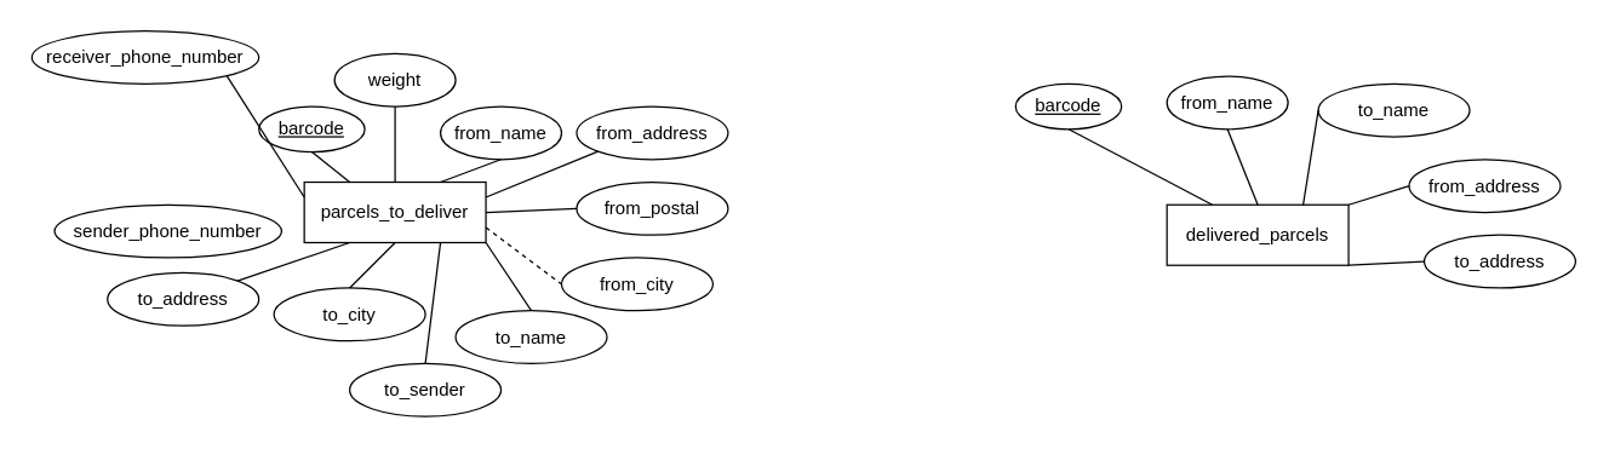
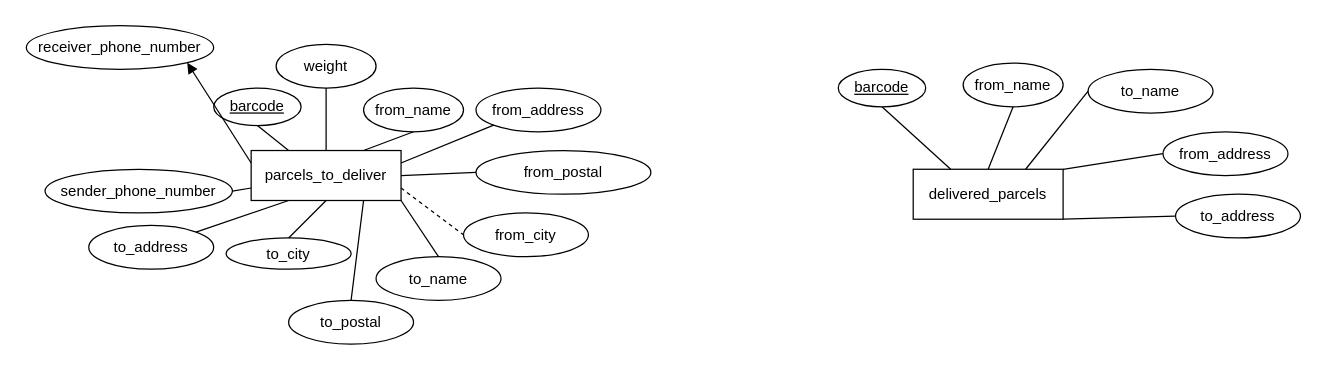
- <mxCell id="19" value="" style="endArrow=none;html=1;rounded=0;entryX=1;entryY=1;entryDx=0;entryDy=0;exitX=0;exitY=0.25;exitDx=0;exitDy=0;" edge="1" parent="1" source="2" target="18"><mxGeometry width="50" height="50" relative="1" as="geometry"><mxPoint x="240" y="130" as="sourcePoint" /><mxPoint x="185" y="80" as="targetPoint" /></mxGeometry></mxCell>
+ <mxCell id="19" value="" style="endArrow=block;html=1;rounded=0;entryX=1;entryY=1;entryDx=0;entryDy=0;exitX=0;exitY=0.25;exitDx=0;exitDy=0;" edge="1" parent="1" source="2" target="18"><mxGeometry width="50" height="50" relative="1" as="geometry"><mxPoint x="240" y="130" as="sourcePoint" /><mxPoint x="185" y="80" as="targetPoint" /></mxGeometry></mxCell>
- <mxCell id="11" value="from_postal" style="ellipse;whiteSpace=wrap;html=1;" vertex="1" parent="1"><mxGeometry x="380" y="120" width="100" height="35" as="geometry" /></mxCell>
+ <mxCell id="11" value="from_postal" style="ellipse;whiteSpace=wrap;html=1;" vertex="1" parent="1"><mxGeometry x="380" y="120" width="140" height="35" as="geometry" /></mxCell>
+ <mxCell id="20" value="" style="endArrow=none;html=1;rounded=0;entryX=1;entryY=0.5;entryDx=0;entryDy=0;exitX=0;exitY=0.75;exitDx=0;exitDy=0;" edge="1" parent="1" source="2" target="17"><mxGeometry width="50" height="50" relative="1" as="geometry"><mxPoint x="210" y="140" as="sourcePoint" /><mxPoint x="149" y="125" as="targetPoint" /></mxGeometry></mxCell>
- <mxCell id="27" value="delivered_parcels" style="rounded=0;whiteSpace=wrap;html=1;" vertex="1" parent="1"><mxGeometry x="770" y="135" width="120" height="40" as="geometry" /></mxCell>
+ <mxCell id="27" value="delivered_parcels" style="rounded=0;whiteSpace=wrap;html=1;" vertex="1" parent="1"><mxGeometry x="730" y="135" width="120" height="40" as="geometry" /></mxCell>
- <mxCell id="16" value="to_city" style="ellipse;whiteSpace=wrap;html=1;" vertex="1" parent="1"><mxGeometry x="180" y="190" width="100" height="35" as="geometry" /></mxCell>
+ <mxCell id="16" value="to_city" style="ellipse;whiteSpace=wrap;html=1;" vertex="1" parent="1"><mxGeometry x="180" y="190" width="100" height="25" as="geometry" /></mxCell>
- <mxCell id="15" value="to_sender" style="ellipse;whiteSpace=wrap;html=1;" vertex="1" parent="1"><mxGeometry x="230" y="240" width="100" height="35" as="geometry" /></mxCell>
+ <mxCell id="15" value="to_postal" style="ellipse;whiteSpace=wrap;html=1;" vertex="1" parent="1"><mxGeometry x="230" y="240" width="100" height="35" as="geometry" /></mxCell>
